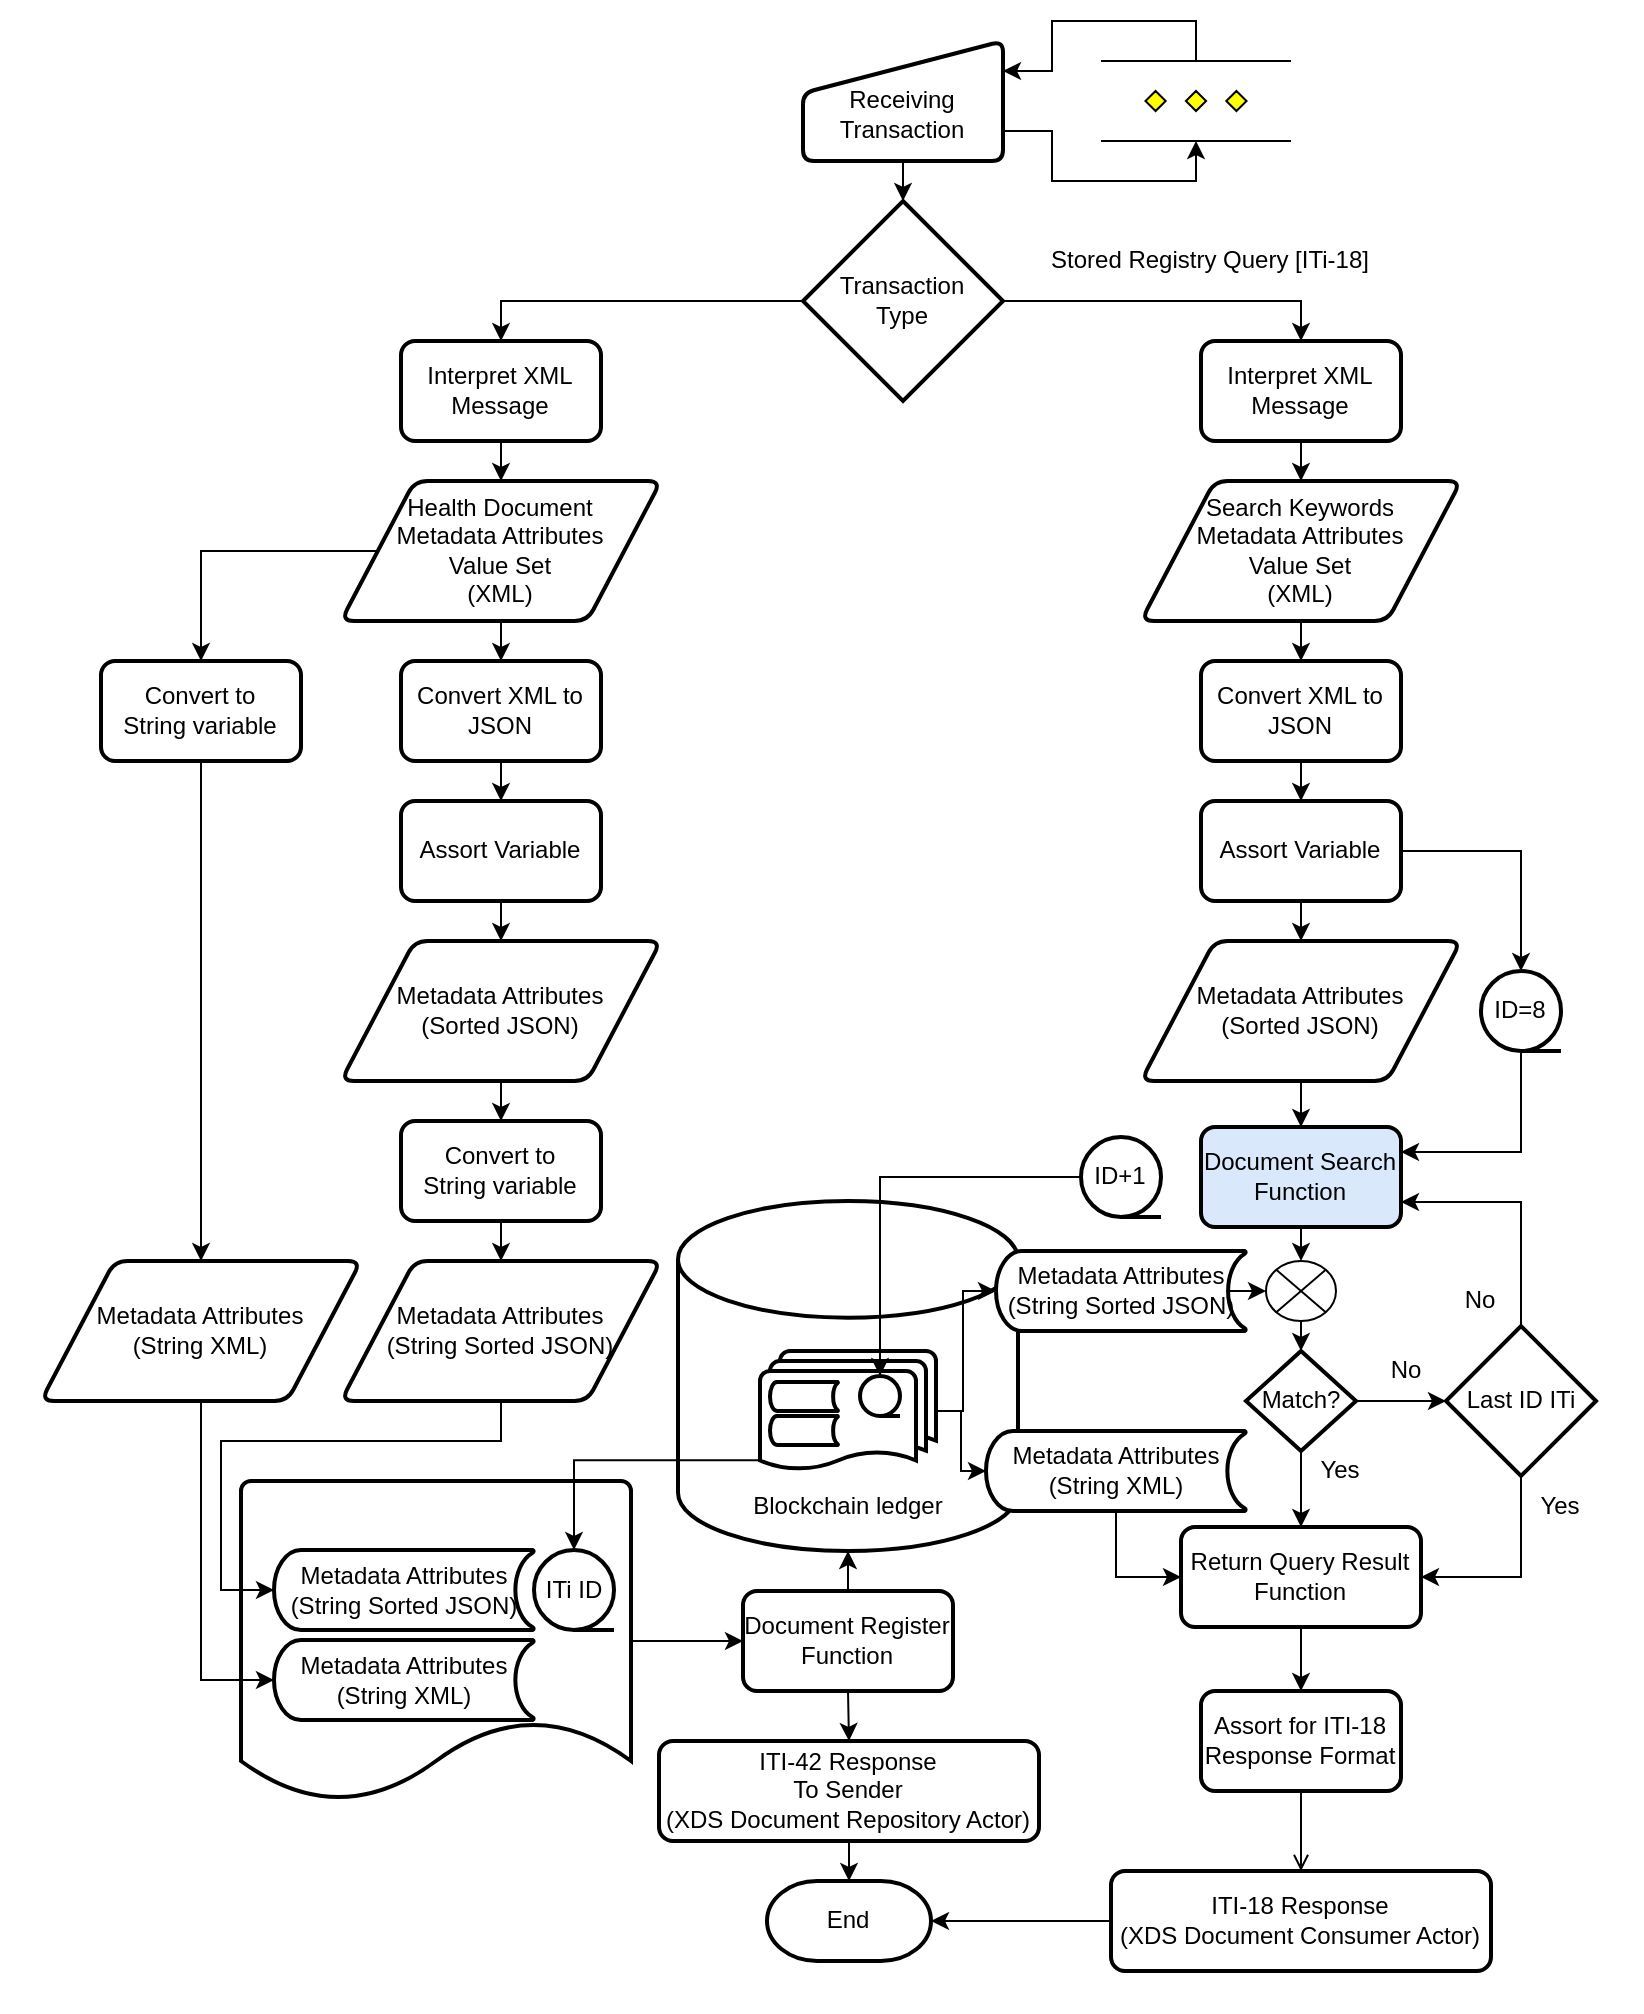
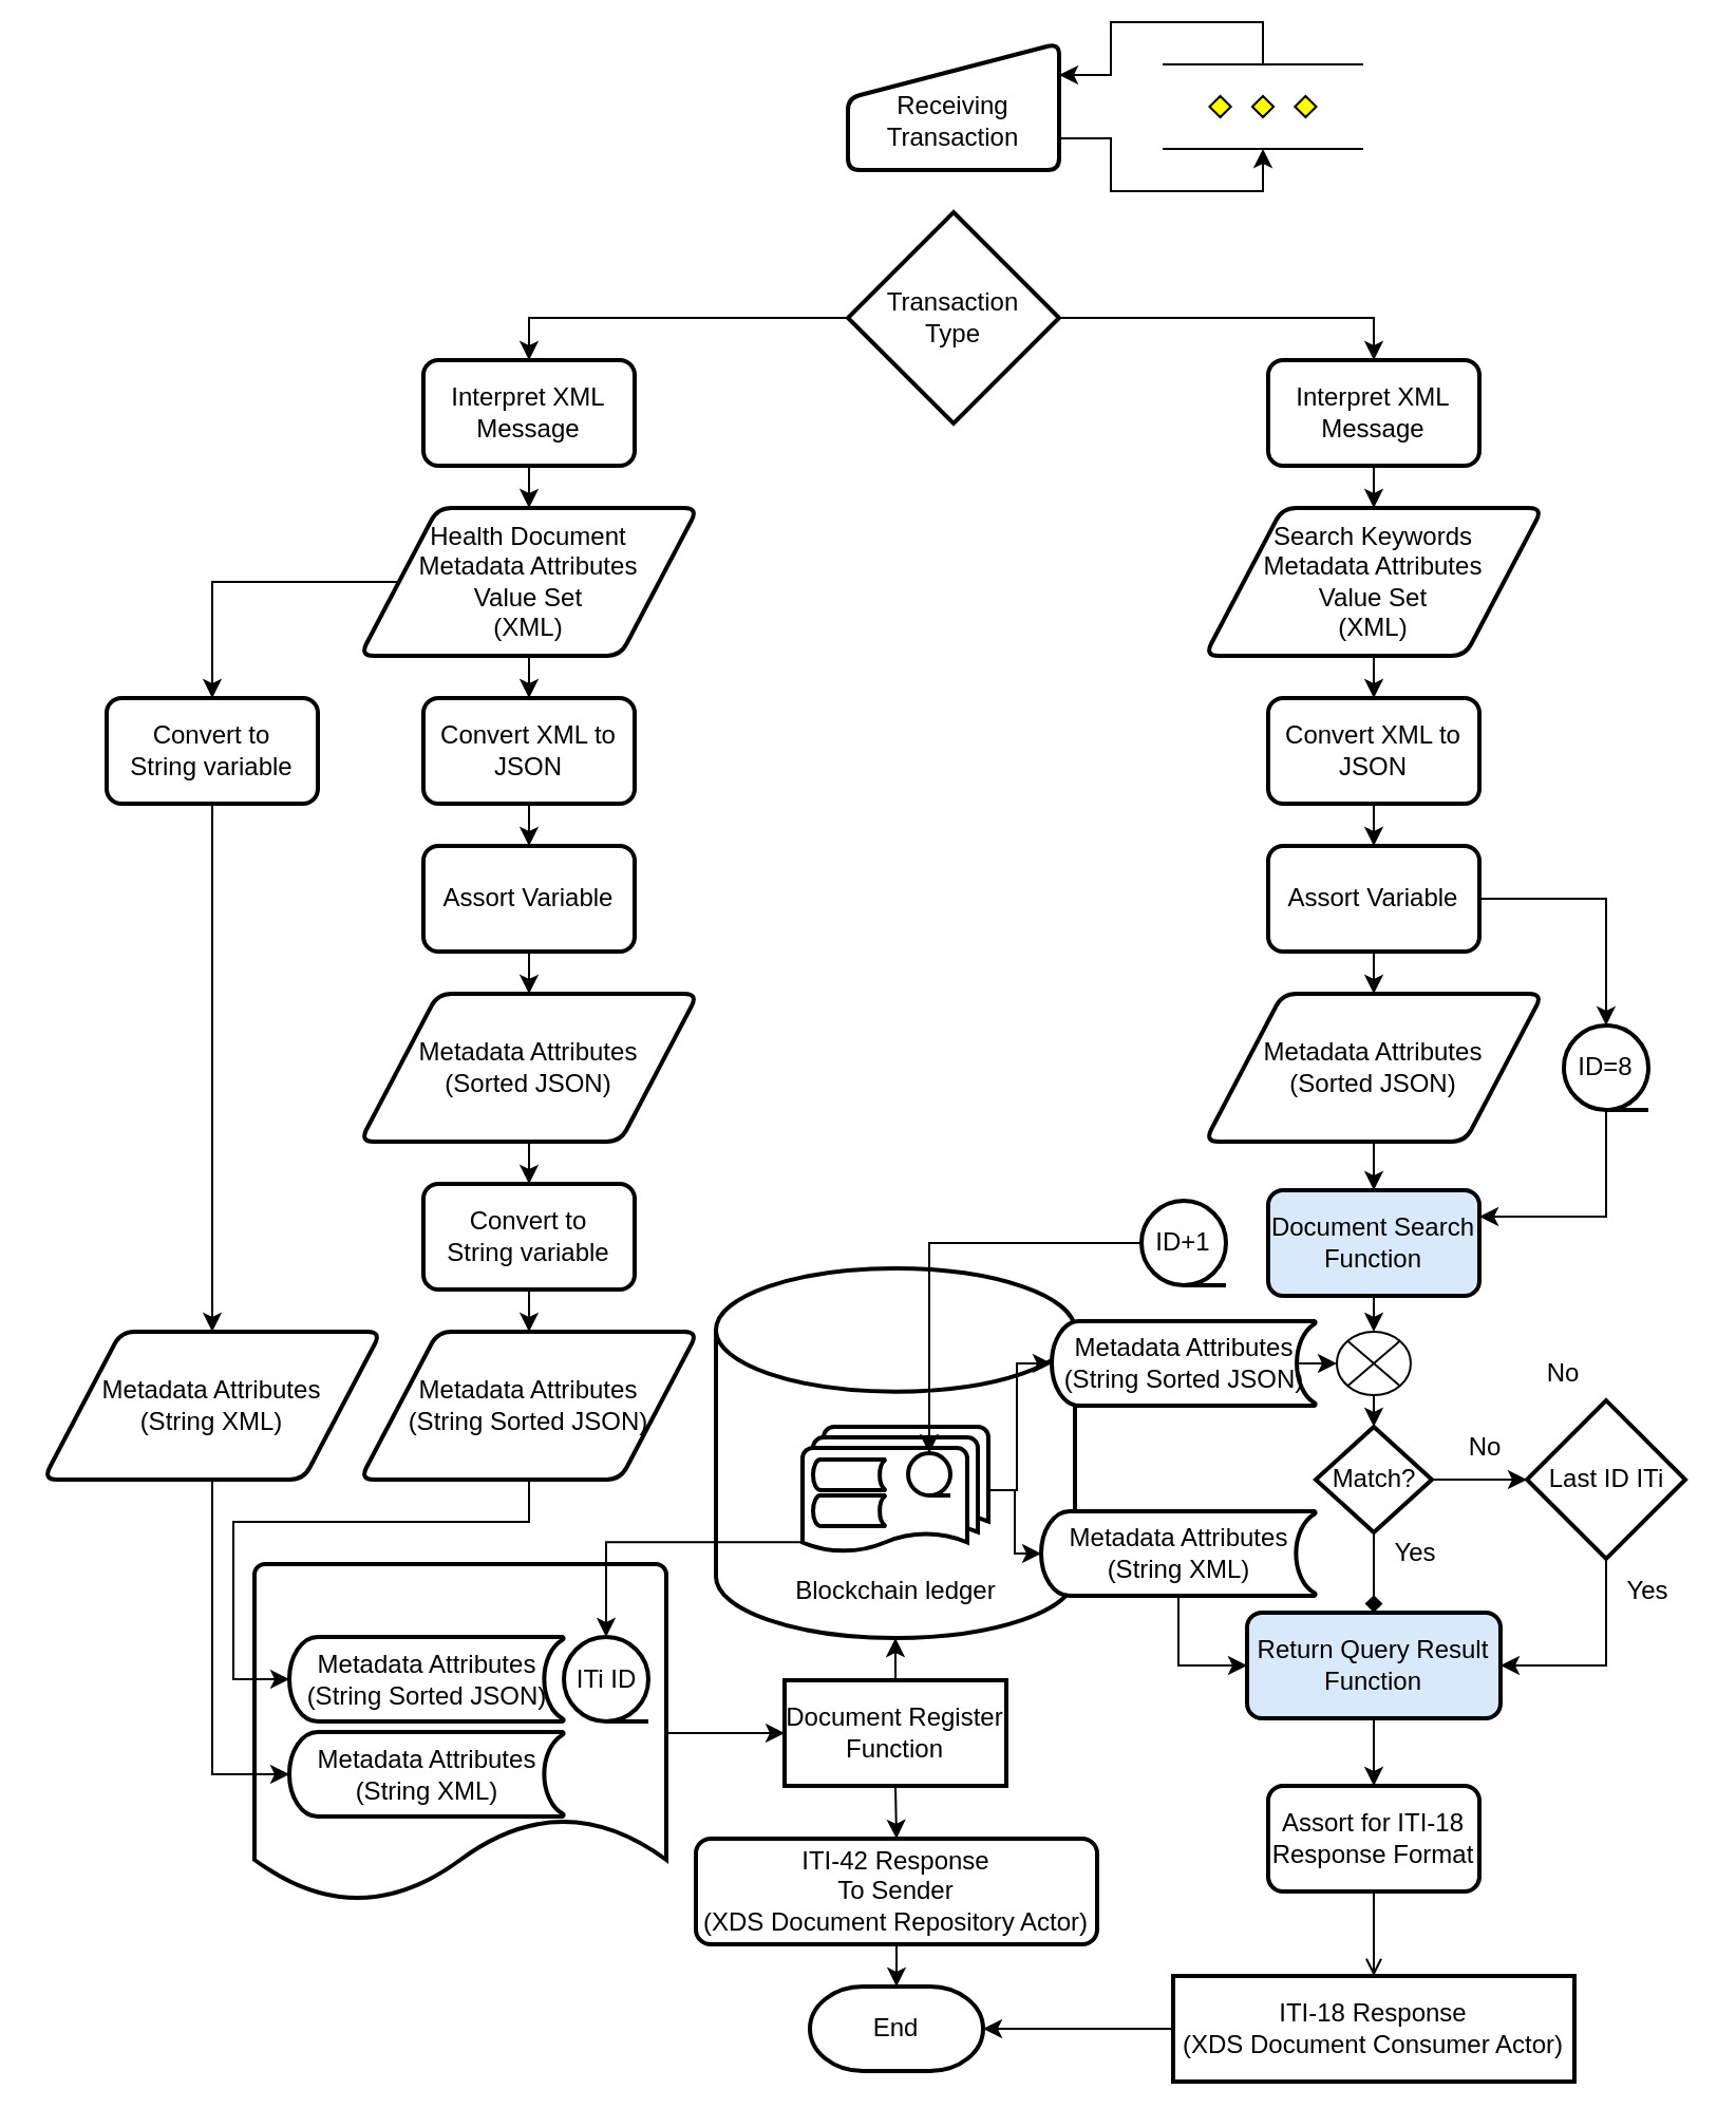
- <mxCell id="2" style="edgeStyle=orthogonalEdgeStyle;rounded=0;orthogonalLoop=1;jettySize=auto;html=1;exitX=0.5;exitY=1;exitDx=0;exitDy=0;entryX=0.5;entryY=0;entryDx=0;entryDy=0;entryPerimeter=0;" edge="1" parent="1" source="4" target="7"><mxGeometry relative="1" as="geometry" /></mxCell>
- <mxCell id="12" value="Stored Registry Query [ITi-18]" style="text;html=1;strokeColor=none;fillColor=none;align=center;verticalAlign=middle;whiteSpace=wrap;rounded=0;" vertex="1" parent="1"><mxGeometry x="520" y="120" width="170" height="20" as="geometry" /></mxCell>
- <mxCell id="79" style="edgeStyle=orthogonalEdgeStyle;rounded=0;orthogonalLoop=1;jettySize=auto;html=1;exitX=0;exitY=0.5;exitDx=0;exitDy=0;exitPerimeter=0;entryX=1;entryY=0.75;entryDx=0;entryDy=0;" edge="1" parent="1" source="81" target="56"><mxGeometry relative="1" as="geometry" /></mxCell>
- <mxCell id="60" style="edgeStyle=orthogonalEdgeStyle;rounded=0;orthogonalLoop=1;jettySize=auto;html=1;exitX=1;exitY=0.5;exitDx=0;exitDy=0;exitPerimeter=0;entryX=0.5;entryY=0;entryDx=0;entryDy=0;" edge="1" parent="1" source="61" target="73"><mxGeometry relative="1" as="geometry" /></mxCell>
+ <mxCell id="60" style="edgeStyle=orthogonalEdgeStyle;rounded=0;orthogonalLoop=1;jettySize=auto;html=1;exitX=1;exitY=0.5;exitDx=0;exitDy=0;exitPerimeter=0;entryX=0.5;entryY=0;entryDx=0;entryDy=0;endArrow=diamond;" edge="1" parent="1" source="61" target="73"><mxGeometry relative="1" as="geometry" /></mxCell>
- <mxCell id="73" value="Return Query Result Function" style="rounded=1;whiteSpace=wrap;html=1;absoluteArcSize=1;arcSize=14;strokeWidth=2;" vertex="1" parent="1"><mxGeometry x="590" y="763" width="120" height="50" as="geometry" /></mxCell>
+ <mxCell id="73" value="Return Query Result Function" style="rounded=1;whiteSpace=wrap;html=1;absoluteArcSize=1;arcSize=14;strokeWidth=2;fillColor=#dae8fc;" vertex="1" parent="1"><mxGeometry x="590" y="763" width="120" height="50" as="geometry" /></mxCell>
- <mxCell id="30" value="Document Register Function" style="rounded=1;whiteSpace=wrap;html=1;absoluteArcSize=1;arcSize=14;strokeWidth=2;" vertex="1" parent="1"><mxGeometry x="371" y="795" width="105" height="50" as="geometry" /></mxCell>
+ <mxCell id="30" value="Document Register Function" style="whiteSpace=wrap;html=1;absoluteArcSize=1;arcSize=14;strokeWidth=2;rounded=0;" vertex="1" parent="1"><mxGeometry x="371" y="795" width="105" height="50" as="geometry" /></mxCell>
- <mxCell id="76" value="ITI-18 Response&lt;br&gt;(XDS Document Consumer Actor)" style="rounded=1;whiteSpace=wrap;html=1;absoluteArcSize=1;arcSize=14;strokeWidth=2;" vertex="1" parent="1"><mxGeometry x="555" y="935" width="190" height="50" as="geometry" /></mxCell>
+ <mxCell id="76" value="ITI-18 Response&lt;br&gt;(XDS Document Consumer Actor)" style="whiteSpace=wrap;html=1;absoluteArcSize=1;arcSize=14;strokeWidth=2;rounded=0;" vertex="1" parent="1"><mxGeometry x="555" y="935" width="190" height="50" as="geometry" /></mxCell>
